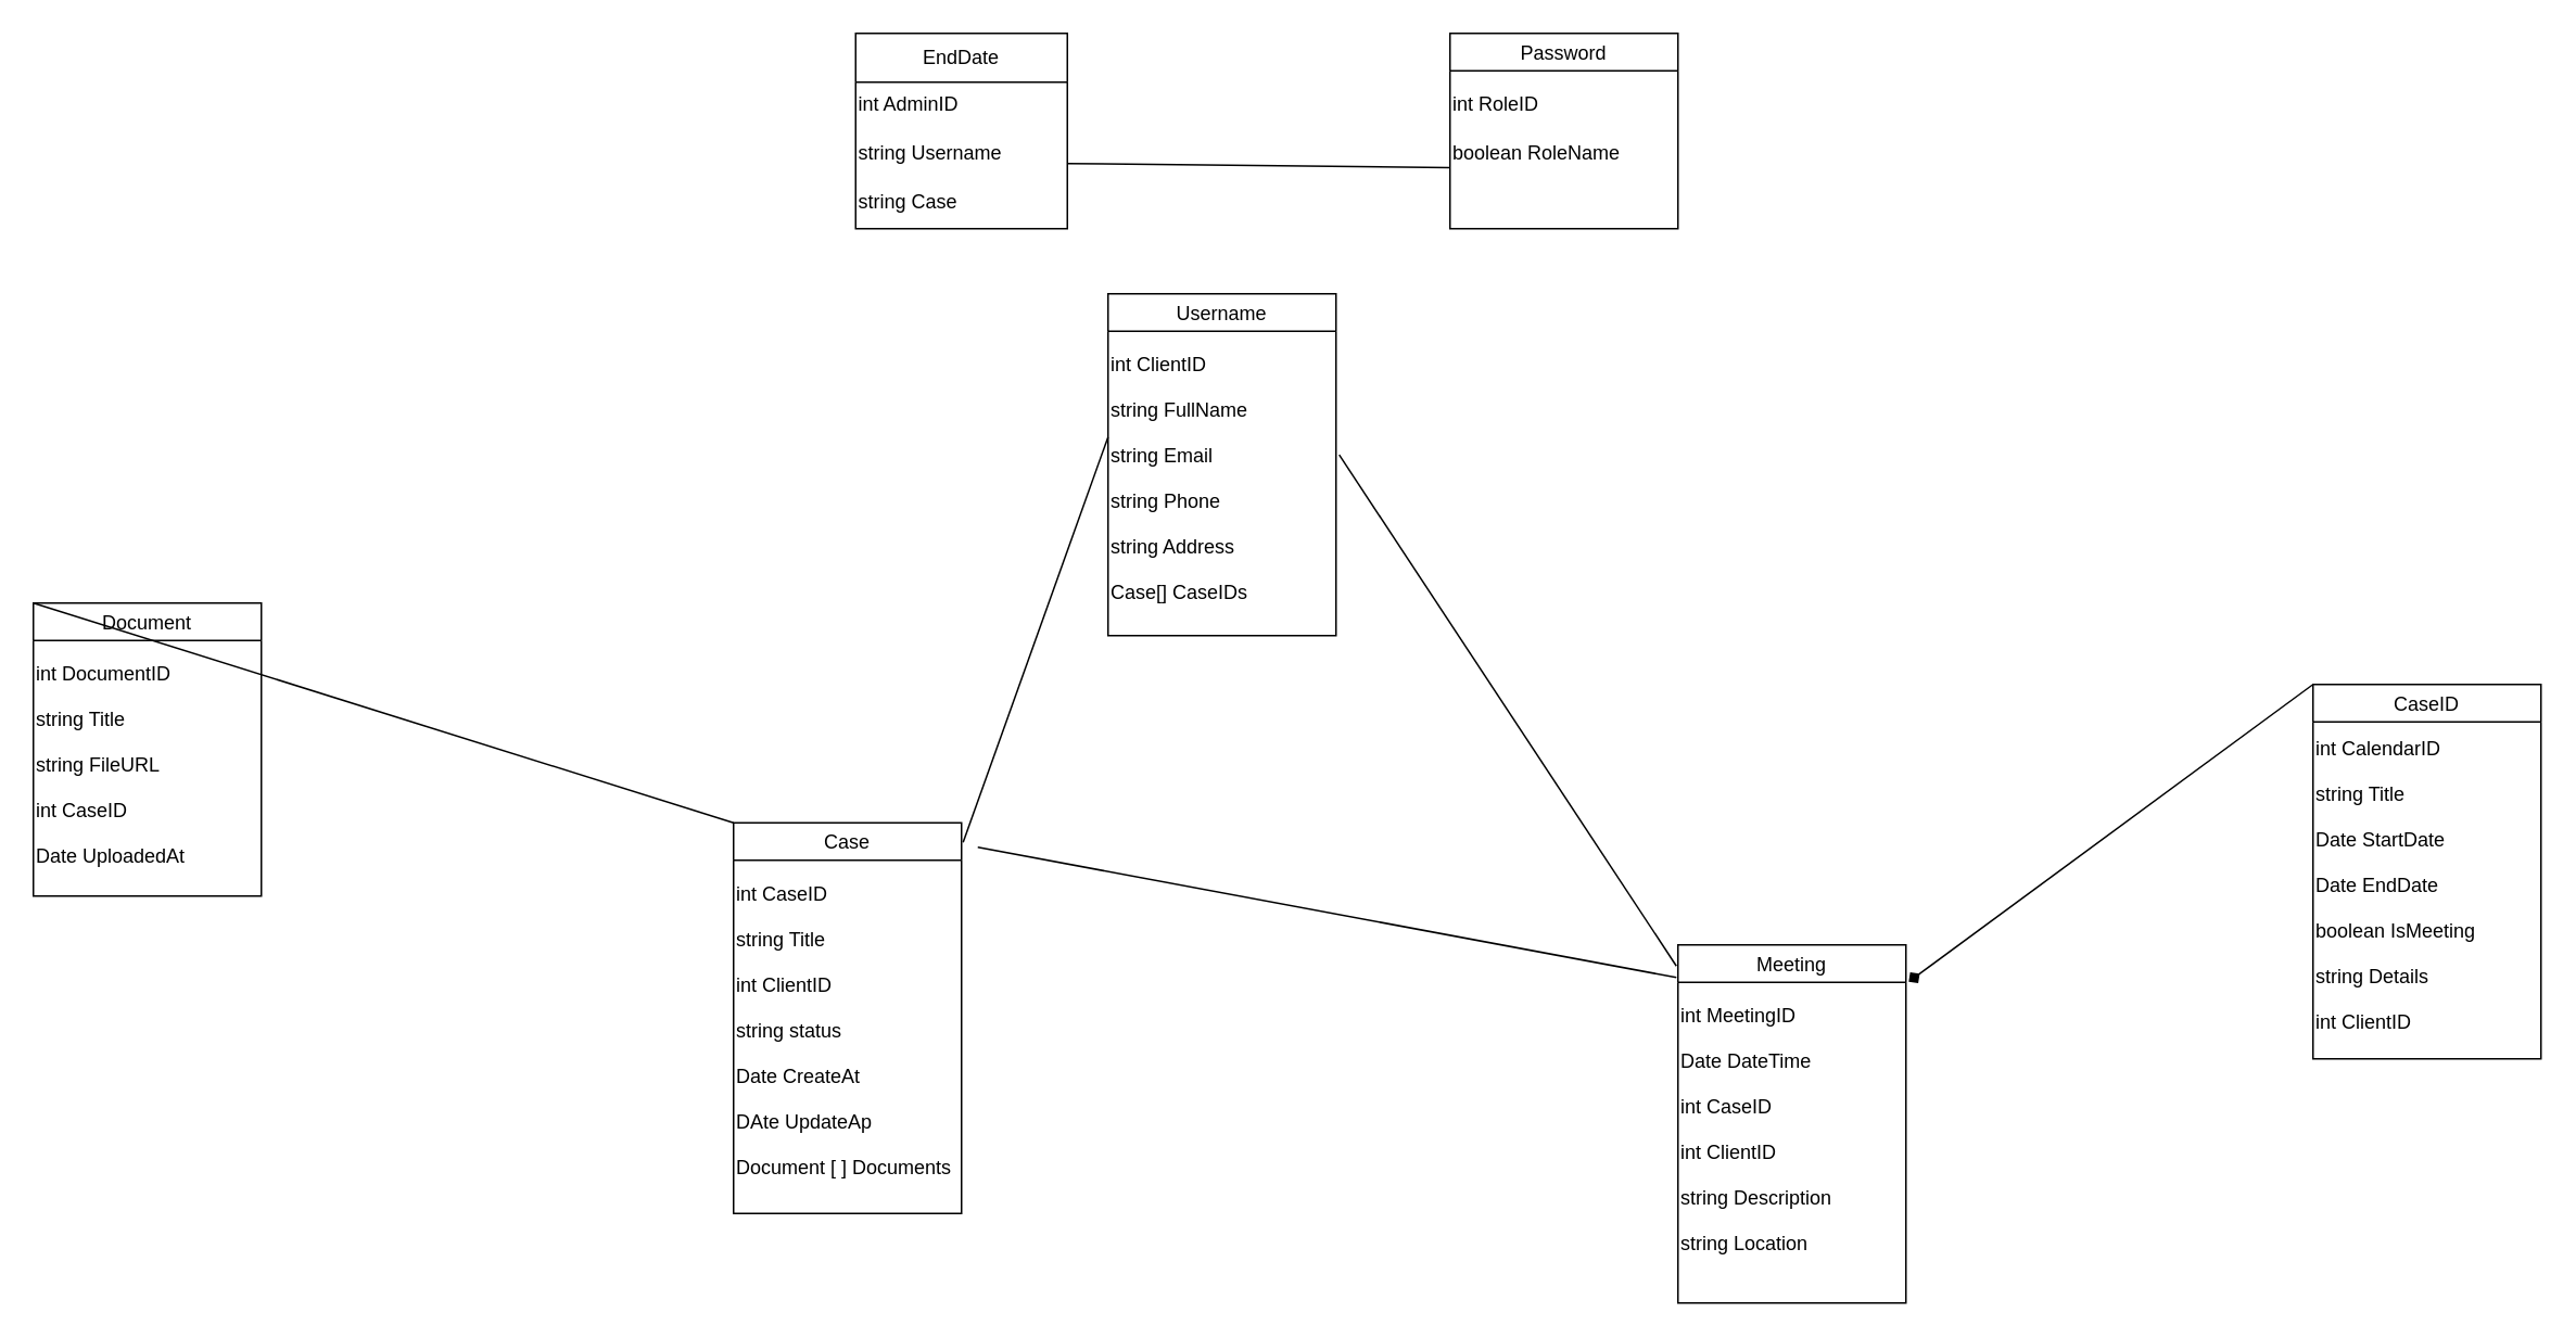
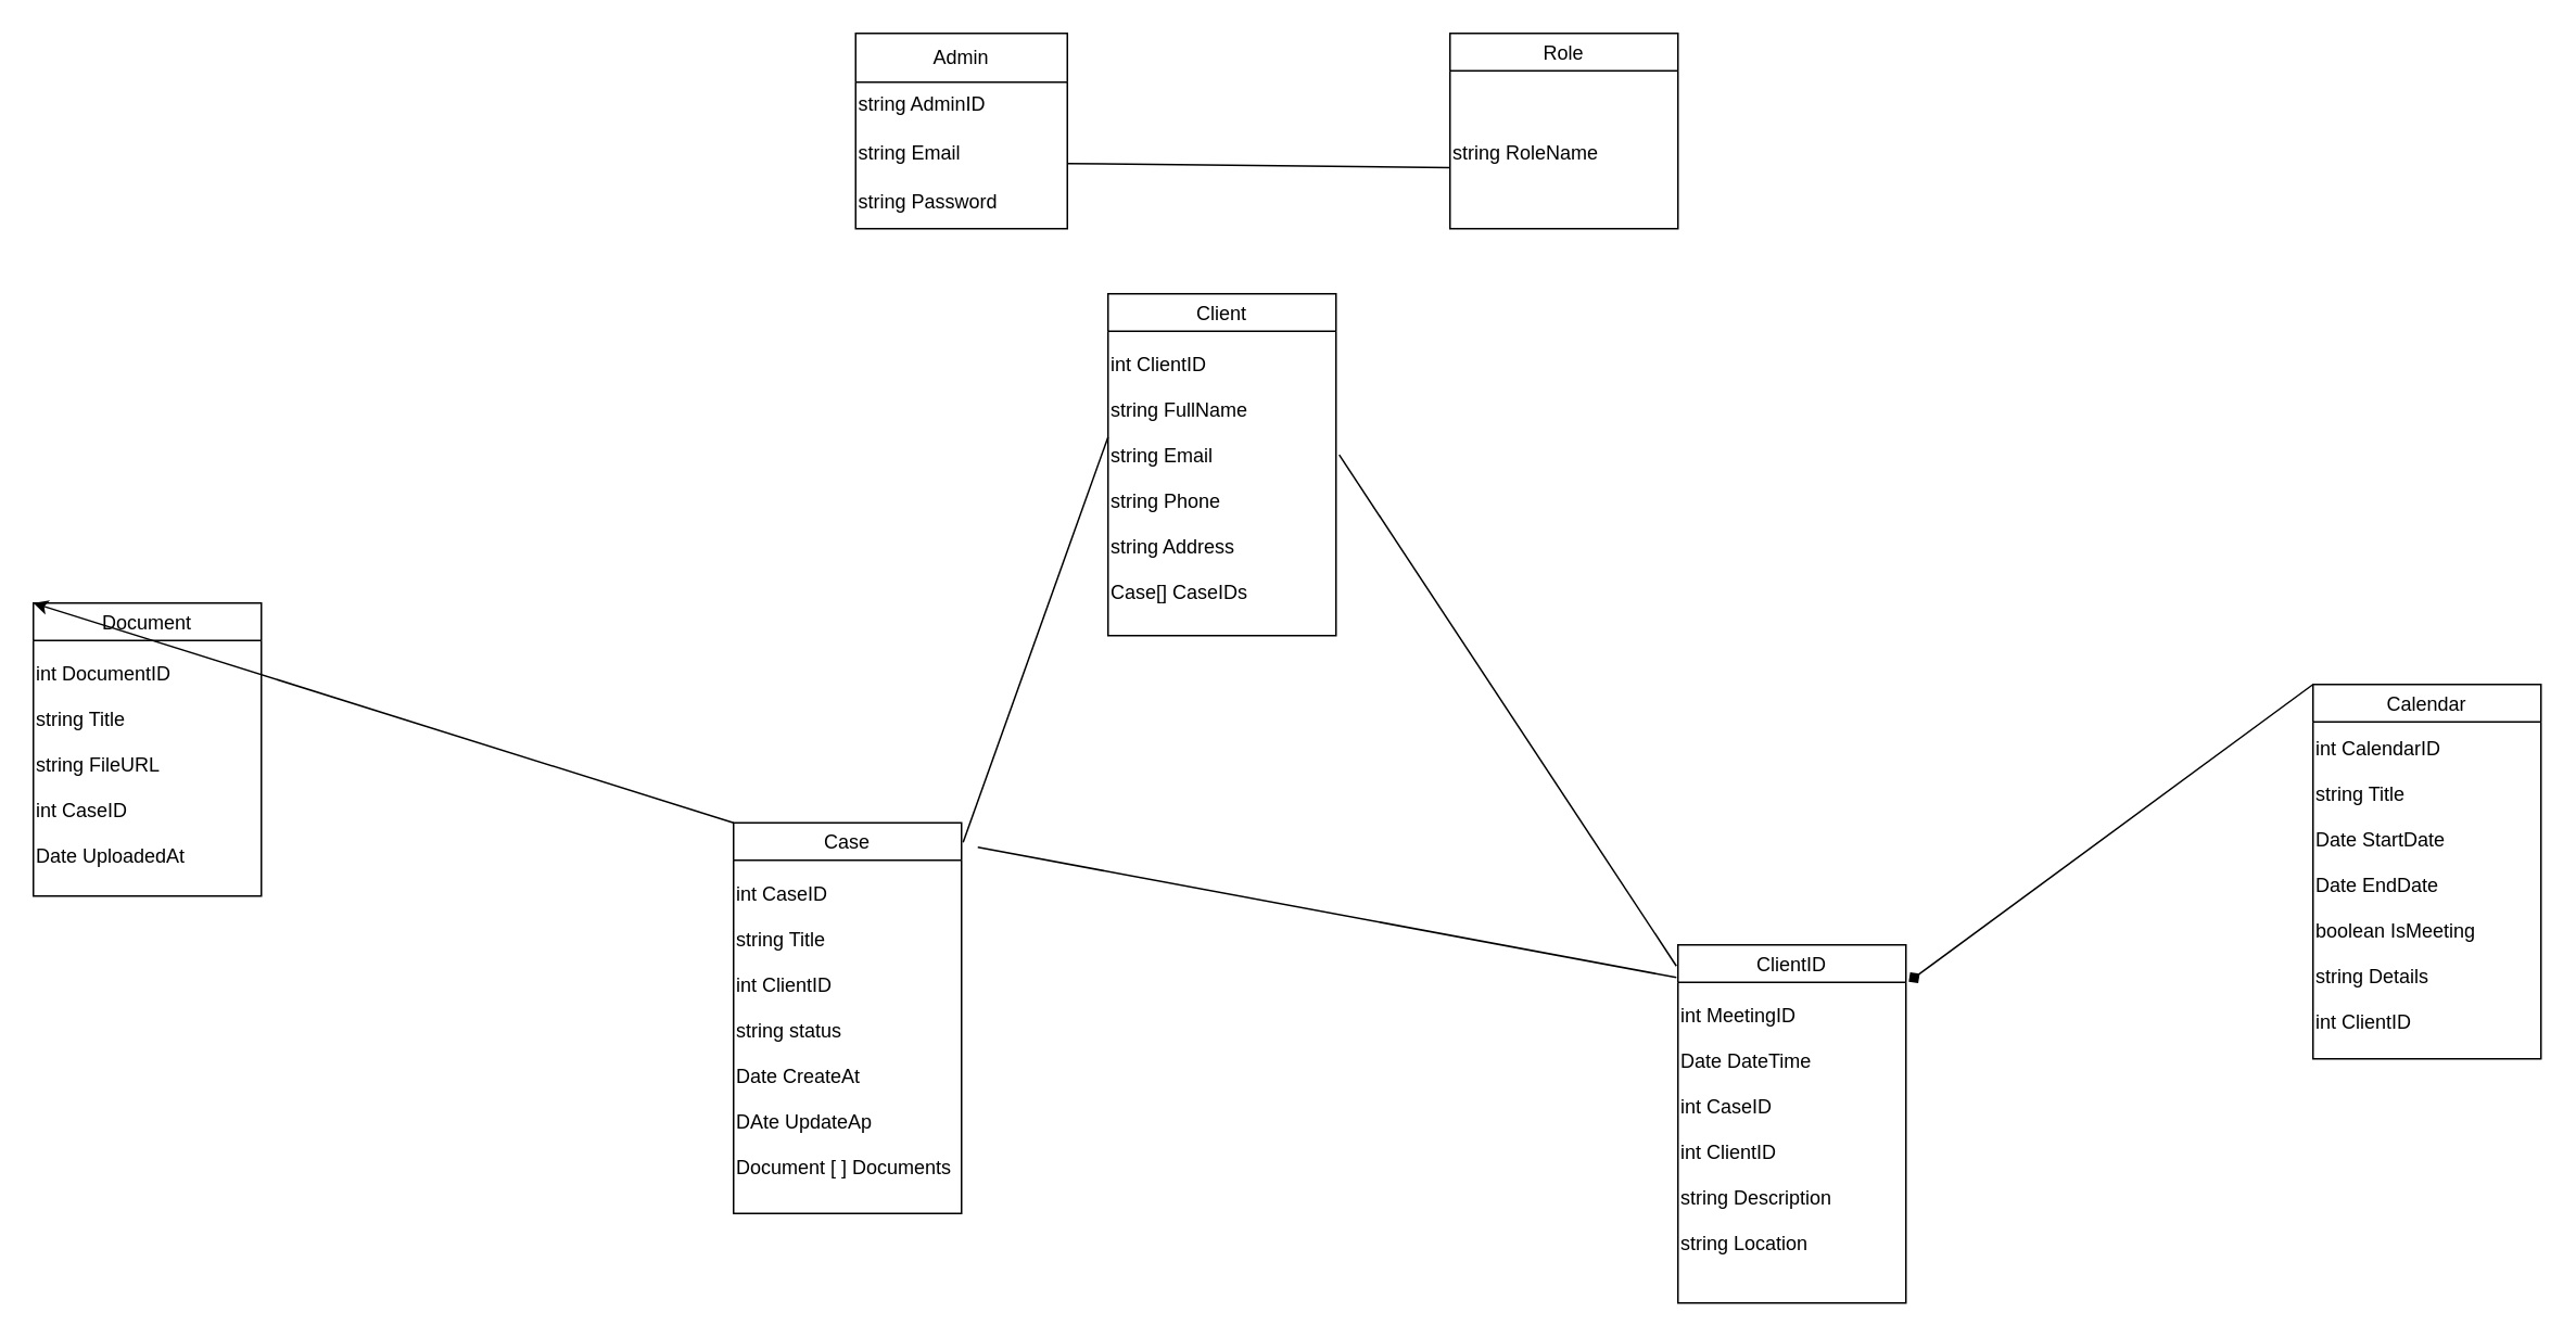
- <mxCell id="6" value="Password" style="swimlane;fontStyle=0;horizontal=1;" parent="1" vertex="1"><mxGeometry x="890" y="20" width="140" height="120" as="geometry" /></mxCell>
+ <mxCell id="6" value="Role" style="swimlane;fontStyle=0;horizontal=1;" parent="1" vertex="1"><mxGeometry x="890" y="20" width="140" height="120" as="geometry" /></mxCell>
- <mxCell id="2" value="EndDate" style="swimlane;fontStyle=0;childLayout=stackLayout;horizontal=1;startSize=30;horizontalStack=0;resizeParent=1;resizeParentMax=0;resizeLast=0;collapsible=1;marginBottom=0;whiteSpace=wrap;html=1;" parent="1" vertex="1"><mxGeometry x="525" y="20" width="130" height="120" as="geometry" /></mxCell>
+ <mxCell id="2" value="Admin" style="swimlane;fontStyle=0;childLayout=stackLayout;horizontal=1;startSize=30;horizontalStack=0;resizeParent=1;resizeParentMax=0;resizeLast=0;collapsible=1;marginBottom=0;whiteSpace=wrap;html=1;" parent="1" vertex="1"><mxGeometry x="525" y="20" width="130" height="120" as="geometry" /></mxCell>
- <mxCell id="3" value="int AdminID" style="text;align=left;" parent="2" vertex="1"><mxGeometry y="30" width="130" height="30" as="geometry" /></mxCell>
+ <mxCell id="3" value="string AdminID" style="text;align=left;" parent="2" vertex="1"><mxGeometry y="30" width="130" height="30" as="geometry" /></mxCell>
- <mxCell id="7" value="int RoleID" style="text;align=left;" parent="6" vertex="1"><mxGeometry y="30" width="140" height="30" as="geometry" /></mxCell>
- <mxCell id="4" value="string Username" style="text;align=left;" parent="2" vertex="1"><mxGeometry y="60" width="130" height="30" as="geometry" /></mxCell>
+ <mxCell id="4" value="string Email" style="text;align=left;" parent="2" vertex="1"><mxGeometry y="60" width="130" height="30" as="geometry" /></mxCell>
- <mxCell id="8" value="boolean RoleName" style="text;align=left;" parent="6" vertex="1"><mxGeometry y="60" width="140" height="30" as="geometry" /></mxCell>
+ <mxCell id="8" value="string RoleName" style="text;align=left;" parent="6" vertex="1"><mxGeometry y="60" width="140" height="30" as="geometry" /></mxCell>
- <mxCell id="5" value="string Case" style="text;align=left;" parent="2" vertex="1"><mxGeometry y="90" width="130" height="30" as="geometry" /></mxCell>
+ <mxCell id="5" value="string Password" style="text;align=left;" parent="2" vertex="1"><mxGeometry y="90" width="130" height="30" as="geometry" /></mxCell>
- <mxCell id="9" value="Username" style="swimlane;fontStyle=0;horizontal=1;" parent="1" vertex="1"><mxGeometry x="680" y="180" width="140" height="210" as="geometry"><mxRectangle x="370" y="200" width="70" height="30" as="alternateBounds" /></mxGeometry></mxCell>
+ <mxCell id="9" value="Client" style="swimlane;fontStyle=0;horizontal=1;" parent="1" vertex="1"><mxGeometry x="680" y="180" width="140" height="210" as="geometry"><mxRectangle x="370" y="200" width="70" height="30" as="alternateBounds" /></mxGeometry></mxCell>
- <mxCell id="24" value="" style="endArrow=none;html=1;entryX=0;entryY=0;entryDx=0;entryDy=0;exitX=0;exitY=0;exitDx=0;exitDy=0;" parent="1" source="17" target="11" edge="1"><mxGeometry width="50" height="50" relative="1" as="geometry"><mxPoint x="720" y="790" as="sourcePoint" /><mxPoint x="770" y="740" as="targetPoint" /></mxGeometry></mxCell>
+ <mxCell id="24" value="" style="endArrow=classic;html=1;entryX=0;entryY=0;entryDx=0;entryDy=0;exitX=0;exitY=0;exitDx=0;exitDy=0;" parent="1" source="17" target="11" edge="1"><mxGeometry width="50" height="50" relative="1" as="geometry"><mxPoint x="720" y="790" as="sourcePoint" /><mxPoint x="770" y="740" as="targetPoint" /></mxGeometry></mxCell>
- <mxCell id="15" value="CaseID" style="swimlane;fontStyle=0;horizontal=1;" parent="1" vertex="1"><mxGeometry x="1420" y="420" width="140" height="230" as="geometry"><mxRectangle x="640" y="670" width="90" height="30" as="alternateBounds" /></mxGeometry></mxCell>
+ <mxCell id="15" value="Calendar" style="swimlane;fontStyle=0;horizontal=1;" parent="1" vertex="1"><mxGeometry x="1420" y="420" width="140" height="230" as="geometry"><mxRectangle x="640" y="670" width="90" height="30" as="alternateBounds" /></mxGeometry></mxCell>
- <mxCell id="13" value="Meeting" style="swimlane;fontStyle=0;horizontal=1;" parent="1" vertex="1"><mxGeometry x="1030" y="580" width="140" height="220" as="geometry"><mxRectangle x="570" y="280" width="80" height="30" as="alternateBounds" /></mxGeometry></mxCell>
+ <mxCell id="13" value="ClientID" style="swimlane;fontStyle=0;horizontal=1;" parent="1" vertex="1"><mxGeometry x="1030" y="580" width="140" height="220" as="geometry"><mxRectangle x="570" y="280" width="80" height="30" as="alternateBounds" /></mxGeometry></mxCell>
